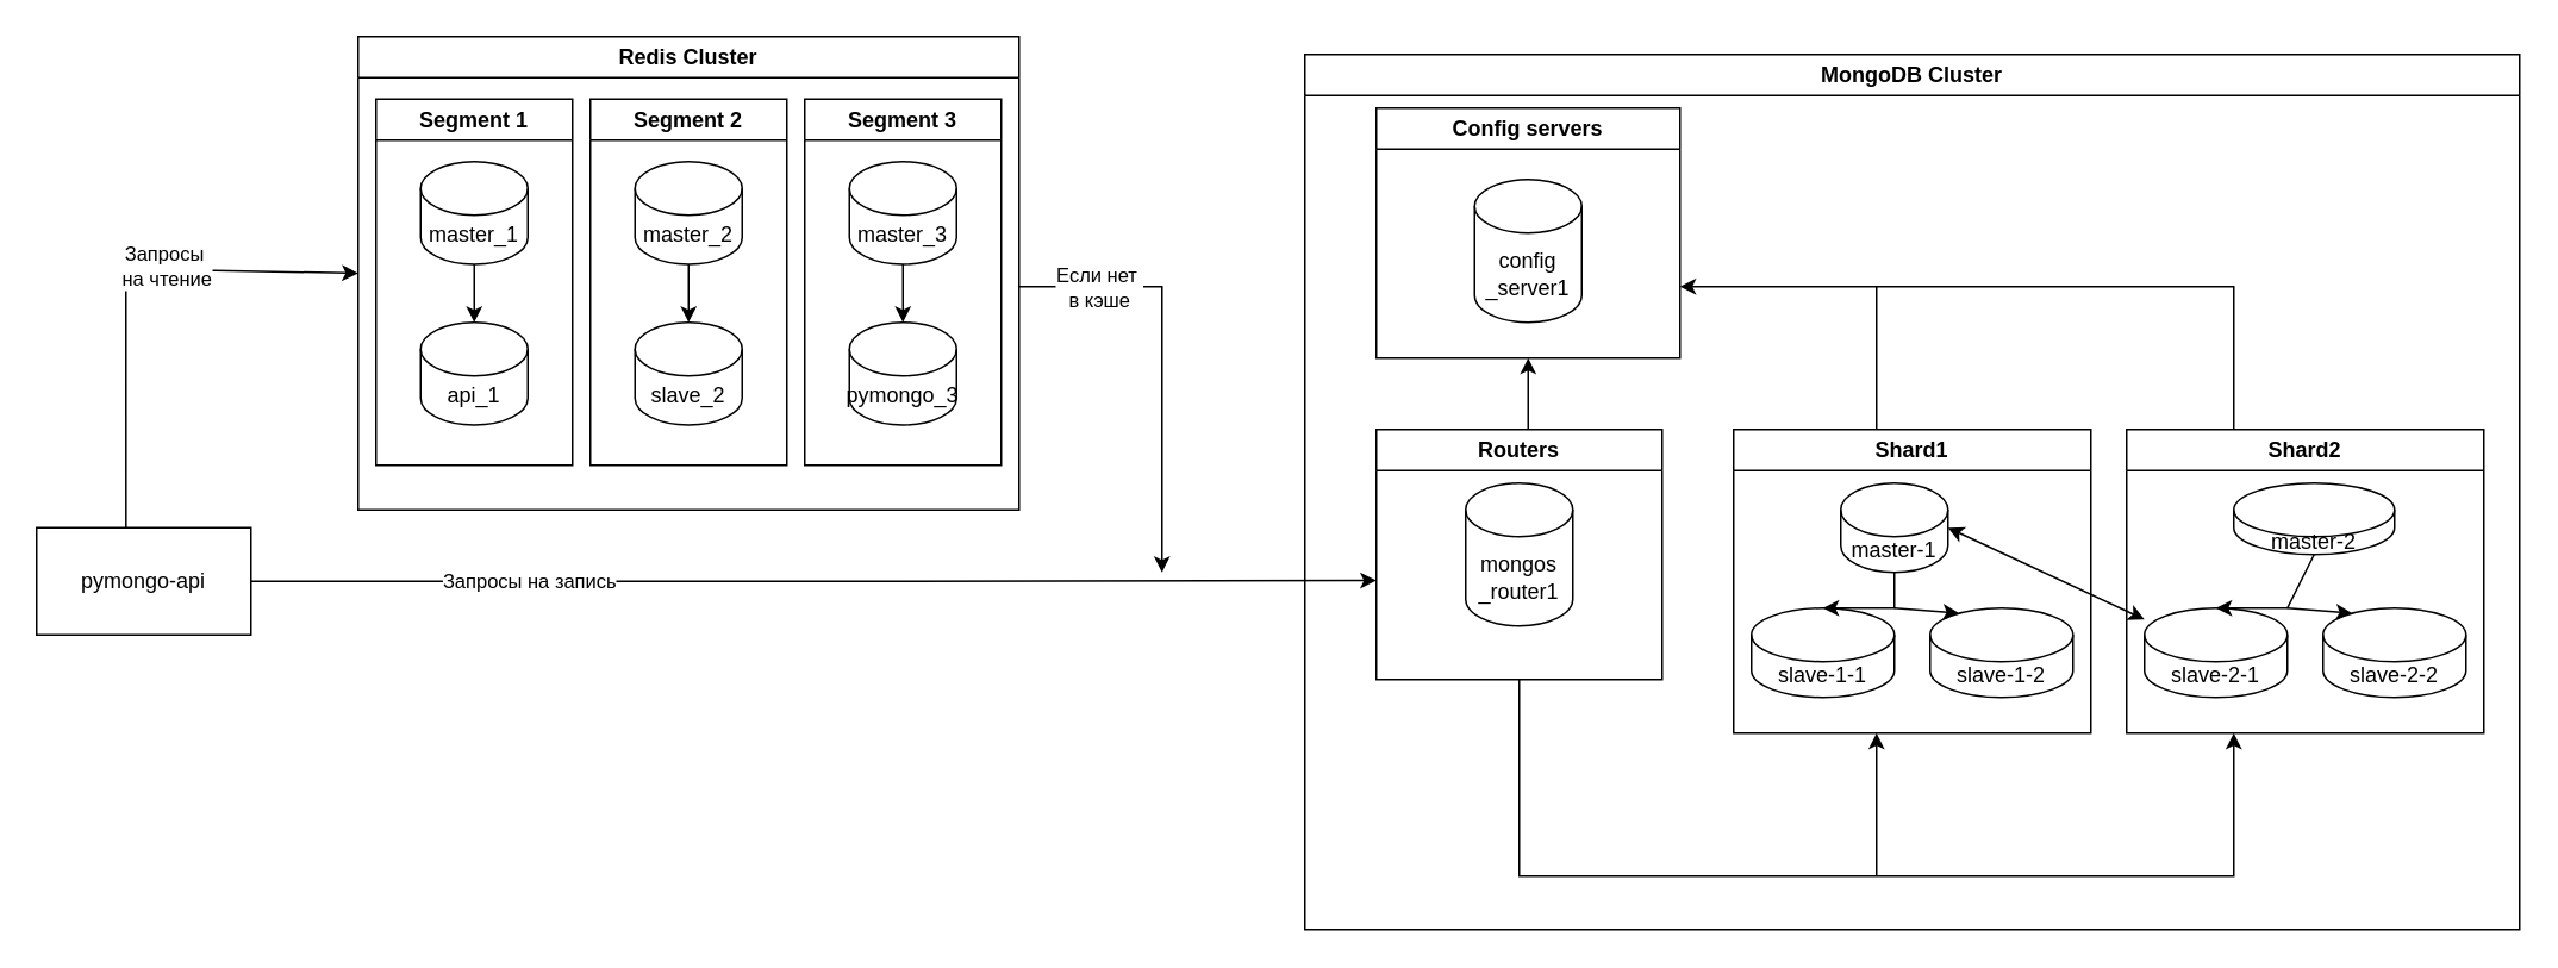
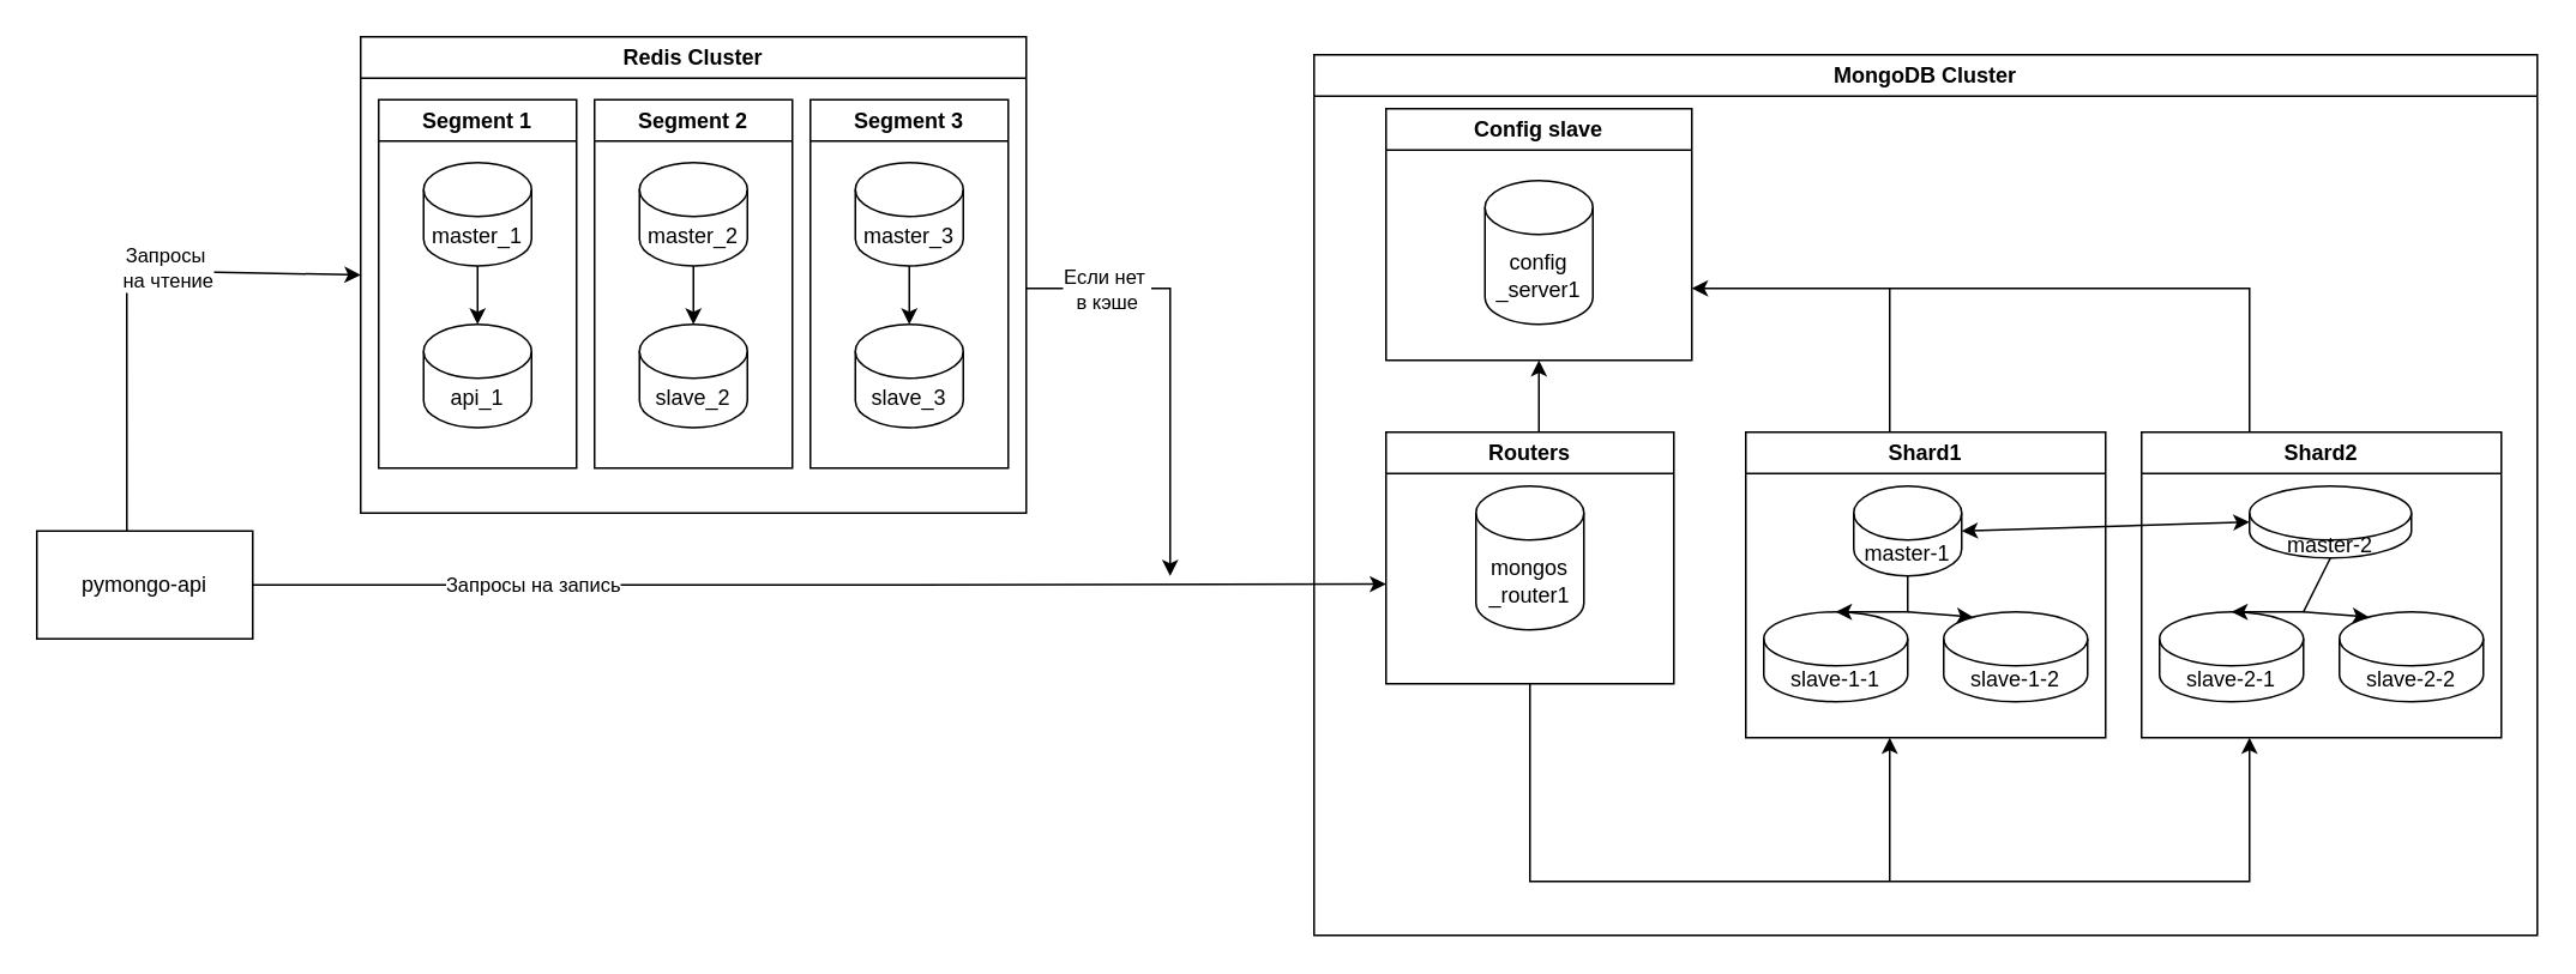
- <mxCell id="8" value="Config servers" style="swimlane;whiteSpace=wrap;html=1;" parent="1" vertex="1"><mxGeometry x="770" y="60" width="170" height="140" as="geometry"><mxRectangle x="560" y="60" width="120" height="30" as="alternateBounds" /></mxGeometry></mxCell>
+ <mxCell id="8" value="Config slave" style="swimlane;whiteSpace=wrap;html=1;" parent="1" vertex="1"><mxGeometry x="770" y="60" width="170" height="140" as="geometry"><mxRectangle x="560" y="60" width="120" height="30" as="alternateBounds" /></mxGeometry></mxCell>
- <mxCell id="41" value="pymongo_3" style="shape=cylinder3;whiteSpace=wrap;html=1;boundedLbl=1;backgroundOutline=1;size=15;" vertex="1" parent="38"><mxGeometry x="25" y="125" width="60" height="57.5" as="geometry" /></mxCell>
+ <mxCell id="41" value="slave_3" style="shape=cylinder3;whiteSpace=wrap;html=1;boundedLbl=1;backgroundOutline=1;size=15;" vertex="1" parent="38"><mxGeometry x="25" y="125" width="60" height="57.5" as="geometry" /></mxCell>
- <mxCell id="28" value="" style="endArrow=classic;startArrow=classic;html=1;rounded=0;exitX=1;exitY=0.5;exitDx=0;exitDy=0;exitPerimeter=0;" parent="1" source="11" target="23" edge="1"><mxGeometry width="50" height="50" relative="1" as="geometry"><mxPoint x="1130" y="320" as="sourcePoint" /><mxPoint x="1180" y="270" as="targetPoint" /></mxGeometry></mxCell>
+ <mxCell id="28" value="" style="endArrow=classic;startArrow=classic;html=1;rounded=0;entryX=0;entryY=0.5;entryDx=0;entryDy=0;entryPerimeter=0;exitX=1;exitY=0.5;exitDx=0;exitDy=0;exitPerimeter=0;" parent="1" source="11" target="22" edge="1"><mxGeometry width="50" height="50" relative="1" as="geometry"><mxPoint x="1130" y="320" as="sourcePoint" /><mxPoint x="1180" y="270" as="targetPoint" /></mxGeometry></mxCell>
